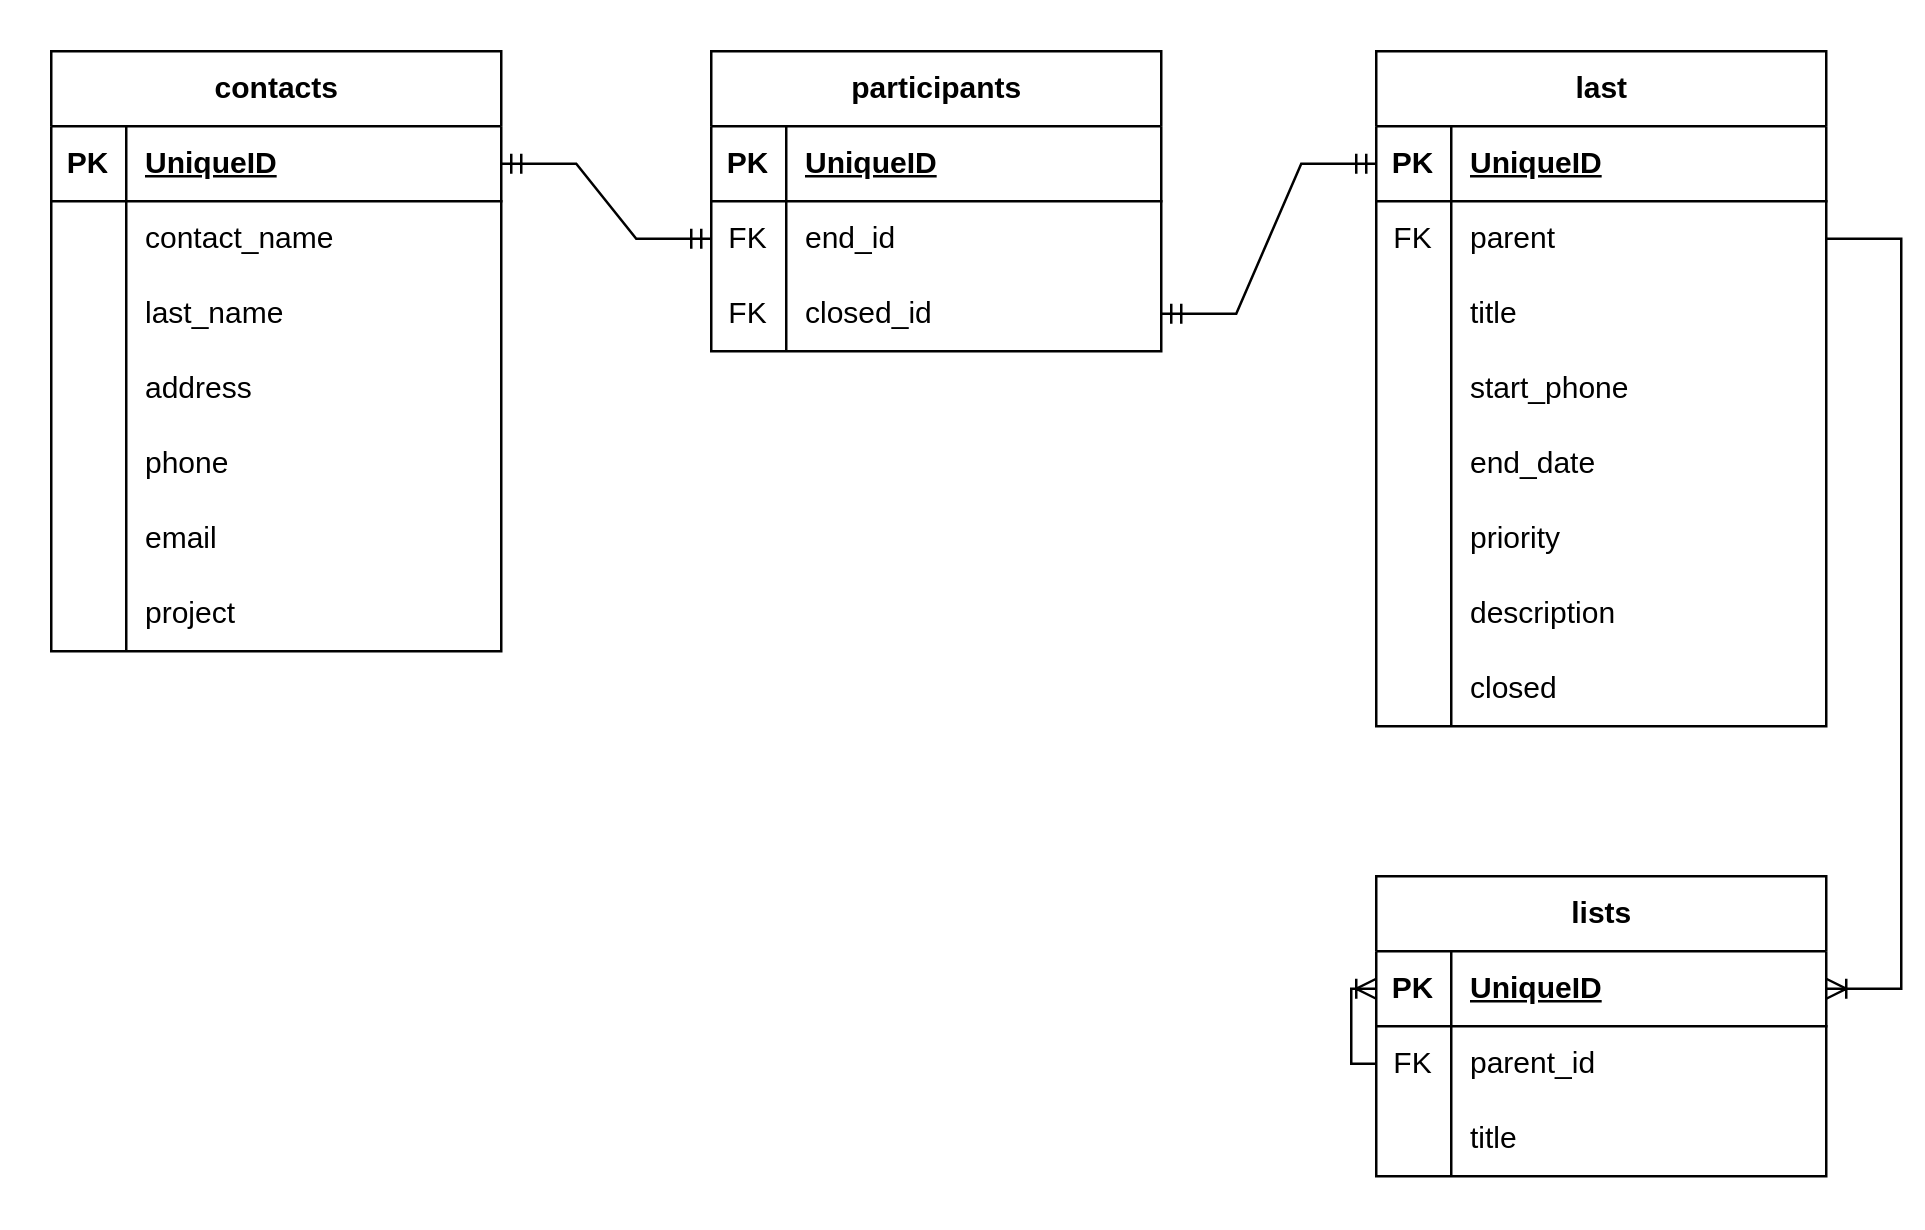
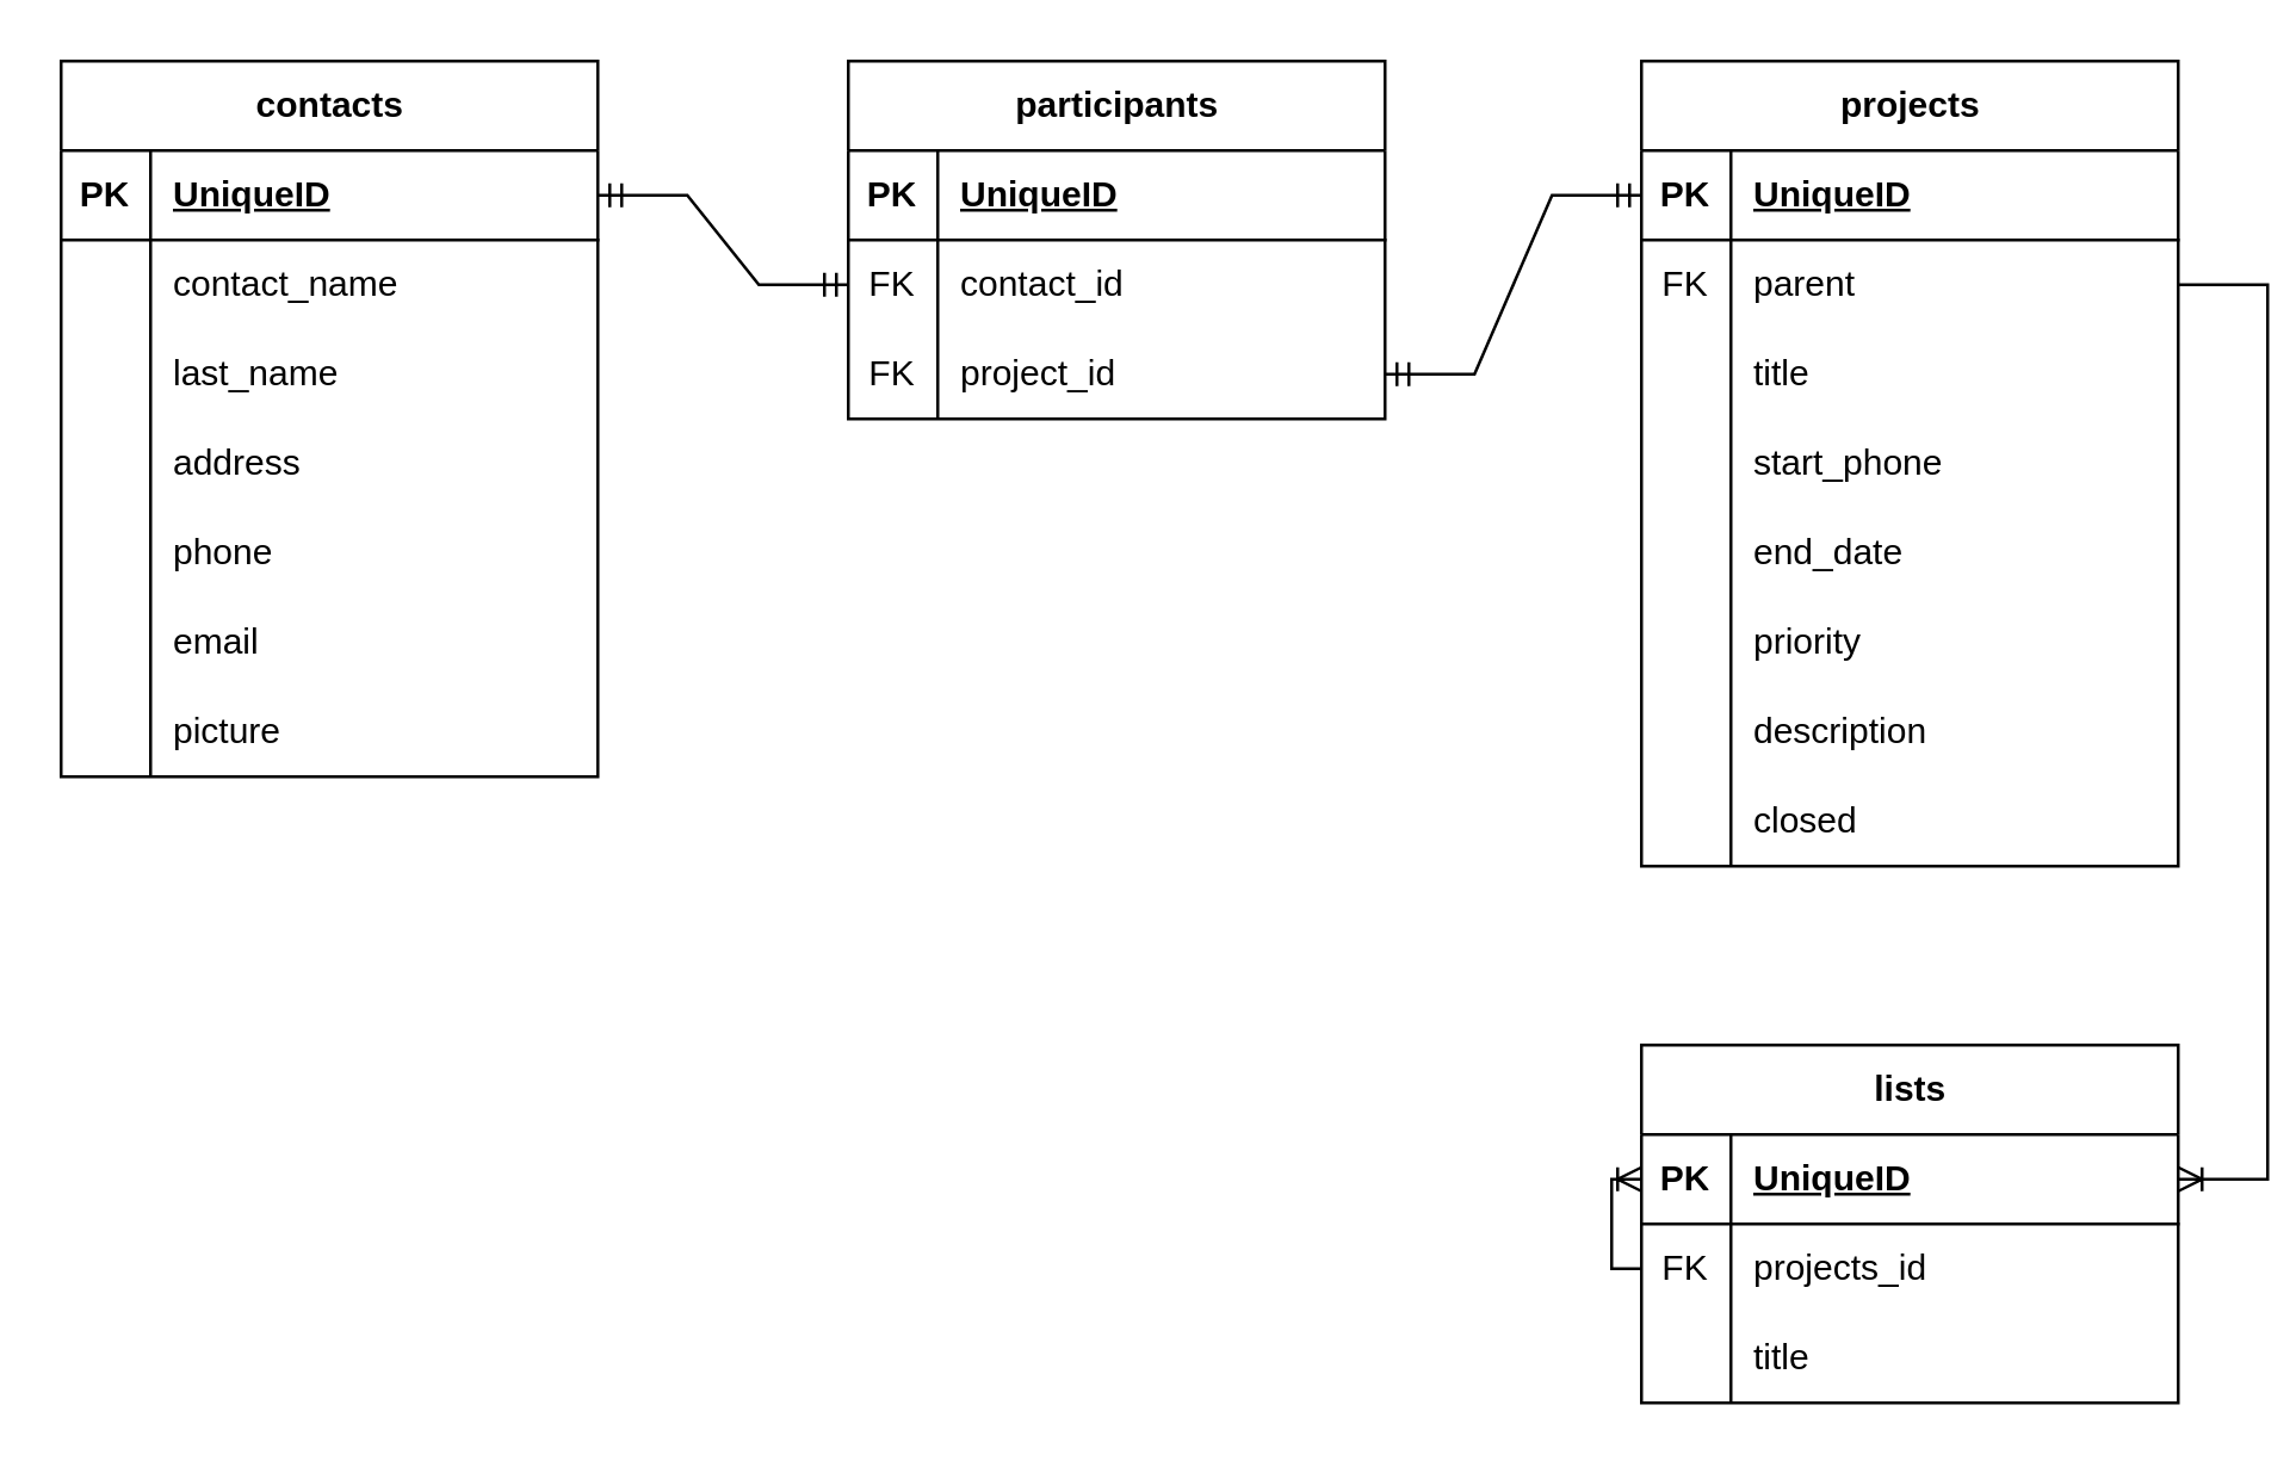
- <mxCell id="12" value="last" style="shape=table;startSize=30;container=1;collapsible=1;childLayout=tableLayout;fixedRows=1;rowLines=0;fontStyle=1;align=center;resizeLast=1;html=1;" vertex="1" parent="1"><mxGeometry x="550" y="20" width="180" height="270" as="geometry"><mxRectangle x="520" y="440" width="70" height="30" as="alternateBounds" /></mxGeometry></mxCell>
+ <mxCell id="12" value="projects" style="shape=table;startSize=30;container=1;collapsible=1;childLayout=tableLayout;fixedRows=1;rowLines=0;fontStyle=1;align=center;resizeLast=1;html=1;" vertex="1" parent="1"><mxGeometry x="550" y="20" width="180" height="270" as="geometry"><mxRectangle x="520" y="440" width="70" height="30" as="alternateBounds" /></mxGeometry></mxCell>
- <mxCell id="8" value="end_id" style="shape=partialRectangle;connectable=0;fillColor=none;top=0;left=0;bottom=0;right=0;align=left;spacingLeft=6;overflow=hidden;whiteSpace=wrap;html=1;" vertex="1" parent="6"><mxGeometry x="30" width="150" height="30" as="geometry"><mxRectangle width="150" height="30" as="alternateBounds" /></mxGeometry></mxCell>
+ <mxCell id="8" value="contact_id" style="shape=partialRectangle;connectable=0;fillColor=none;top=0;left=0;bottom=0;right=0;align=left;spacingLeft=6;overflow=hidden;whiteSpace=wrap;html=1;" vertex="1" parent="6"><mxGeometry x="30" width="150" height="30" as="geometry"><mxRectangle width="150" height="30" as="alternateBounds" /></mxGeometry></mxCell>
- <mxCell id="11" value="closed_id" style="shape=partialRectangle;connectable=0;fillColor=none;top=0;left=0;bottom=0;right=0;align=left;spacingLeft=6;overflow=hidden;whiteSpace=wrap;html=1;" vertex="1" parent="9"><mxGeometry x="30" width="150" height="30" as="geometry"><mxRectangle width="150" height="30" as="alternateBounds" /></mxGeometry></mxCell>
+ <mxCell id="11" value="project_id" style="shape=partialRectangle;connectable=0;fillColor=none;top=0;left=0;bottom=0;right=0;align=left;spacingLeft=6;overflow=hidden;whiteSpace=wrap;html=1;" vertex="1" parent="9"><mxGeometry x="30" width="150" height="30" as="geometry"><mxRectangle width="150" height="30" as="alternateBounds" /></mxGeometry></mxCell>
- <mxCell id="60" value="project" style="shape=partialRectangle;connectable=0;fillColor=none;top=0;left=0;bottom=0;right=0;align=left;spacingLeft=6;overflow=hidden;whiteSpace=wrap;html=1;" vertex="1" parent="58"><mxGeometry x="30" width="150" height="30" as="geometry"><mxRectangle width="150" height="30" as="alternateBounds" /></mxGeometry></mxCell>
+ <mxCell id="60" value="picture" style="shape=partialRectangle;connectable=0;fillColor=none;top=0;left=0;bottom=0;right=0;align=left;spacingLeft=6;overflow=hidden;whiteSpace=wrap;html=1;" vertex="1" parent="58"><mxGeometry x="30" width="150" height="30" as="geometry"><mxRectangle width="150" height="30" as="alternateBounds" /></mxGeometry></mxCell>
- <mxCell id="69" value="parent_id" style="shape=partialRectangle;connectable=0;fillColor=none;top=0;left=0;bottom=0;right=0;align=left;spacingLeft=6;overflow=hidden;whiteSpace=wrap;html=1;" vertex="1" parent="67"><mxGeometry x="30" width="150" height="30" as="geometry"><mxRectangle width="150" height="30" as="alternateBounds" /></mxGeometry></mxCell>
+ <mxCell id="69" value="projects_id" style="shape=partialRectangle;connectable=0;fillColor=none;top=0;left=0;bottom=0;right=0;align=left;spacingLeft=6;overflow=hidden;whiteSpace=wrap;html=1;" vertex="1" parent="67"><mxGeometry x="30" width="150" height="30" as="geometry"><mxRectangle width="150" height="30" as="alternateBounds" /></mxGeometry></mxCell>
